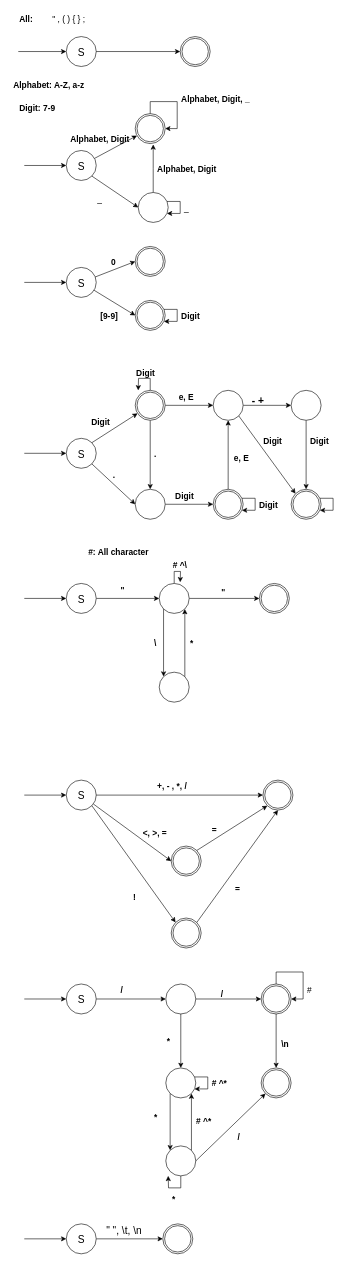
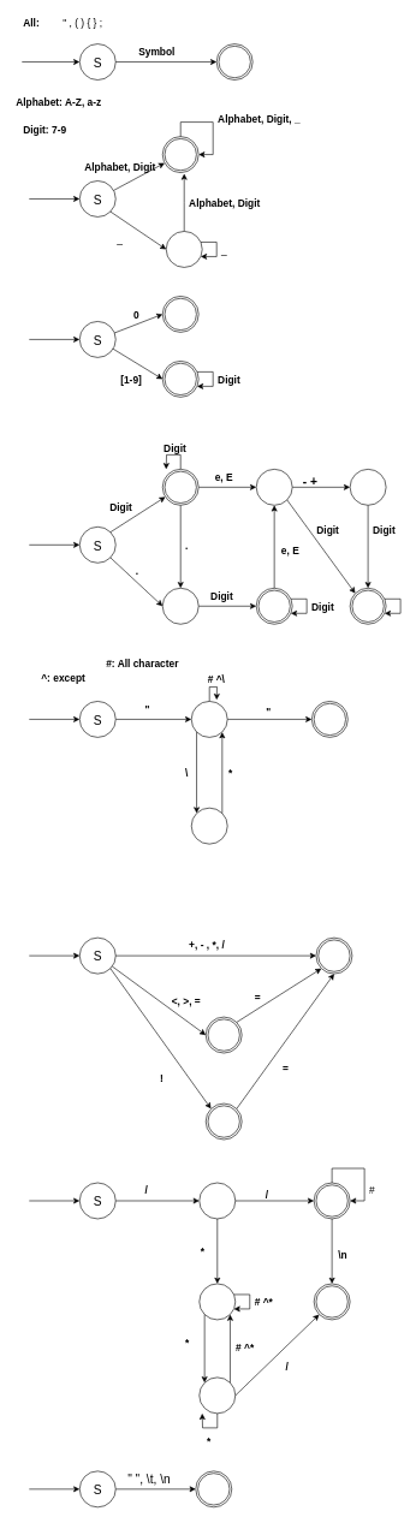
+ <mxCell id="9" value="Symbol" style="text;html=1;resizable=0;points=[];autosize=1;align=left;verticalAlign=top;spacingTop=-4;fontStyle=1;fontSize=14;" vertex="1" parent="1"><mxGeometry x="190" y="60" width="60" height="20" as="geometry" /></mxCell>
- <mxCell id="33" value="[9-9]" style="text;html=1;resizable=0;points=[];autosize=1;align=left;verticalAlign=top;spacingTop=-4;fontStyle=1;fontSize=14;" vertex="1" parent="1"><mxGeometry x="165" y="515" width="40" height="20" as="geometry" /></mxCell>
+ <mxCell id="33" value="[1-9]" style="text;html=1;resizable=0;points=[];autosize=1;align=left;verticalAlign=top;spacingTop=-4;fontStyle=1;fontSize=14;" vertex="1" parent="1"><mxGeometry x="165" y="515" width="40" height="20" as="geometry" /></mxCell>
+ <mxCell id="82" value="^: except" style="text;html=1;resizable=0;points=[];autosize=1;align=left;verticalAlign=top;spacingTop=-4;fontStyle=1;fontSize=14;" vertex="1" parent="1"><mxGeometry x="55" y="929" width="60" height="20" as="geometry" /></mxCell>
